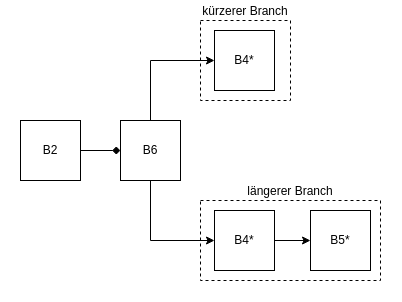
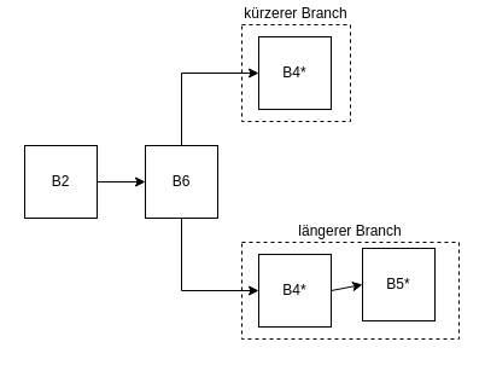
- <mxCell id="3" style="edgeStyle=none;html=1;exitX=1;exitY=0.5;exitDx=0;exitDy=0;endArrow=diamond;" edge="1" parent="1" source="4" target="7"><mxGeometry relative="1" as="geometry" /></mxCell>
+ <mxCell id="3" style="edgeStyle=none;html=1;exitX=1;exitY=0.5;exitDx=0;exitDy=0;" edge="1" parent="1" source="4" target="7"><mxGeometry relative="1" as="geometry" /></mxCell>
- <mxCell id="11" value="B5*" style="rounded=0;whiteSpace=wrap;html=1;fillColor=none;" vertex="1" parent="1"><mxGeometry x="310" y="210" width="60" height="60" as="geometry" /></mxCell>
+ <mxCell id="11" value="B5*" style="rounded=0;whiteSpace=wrap;html=1;fillColor=none;" vertex="1" parent="1"><mxGeometry x="300" y="205" width="60" height="60" as="geometry" /></mxCell>
